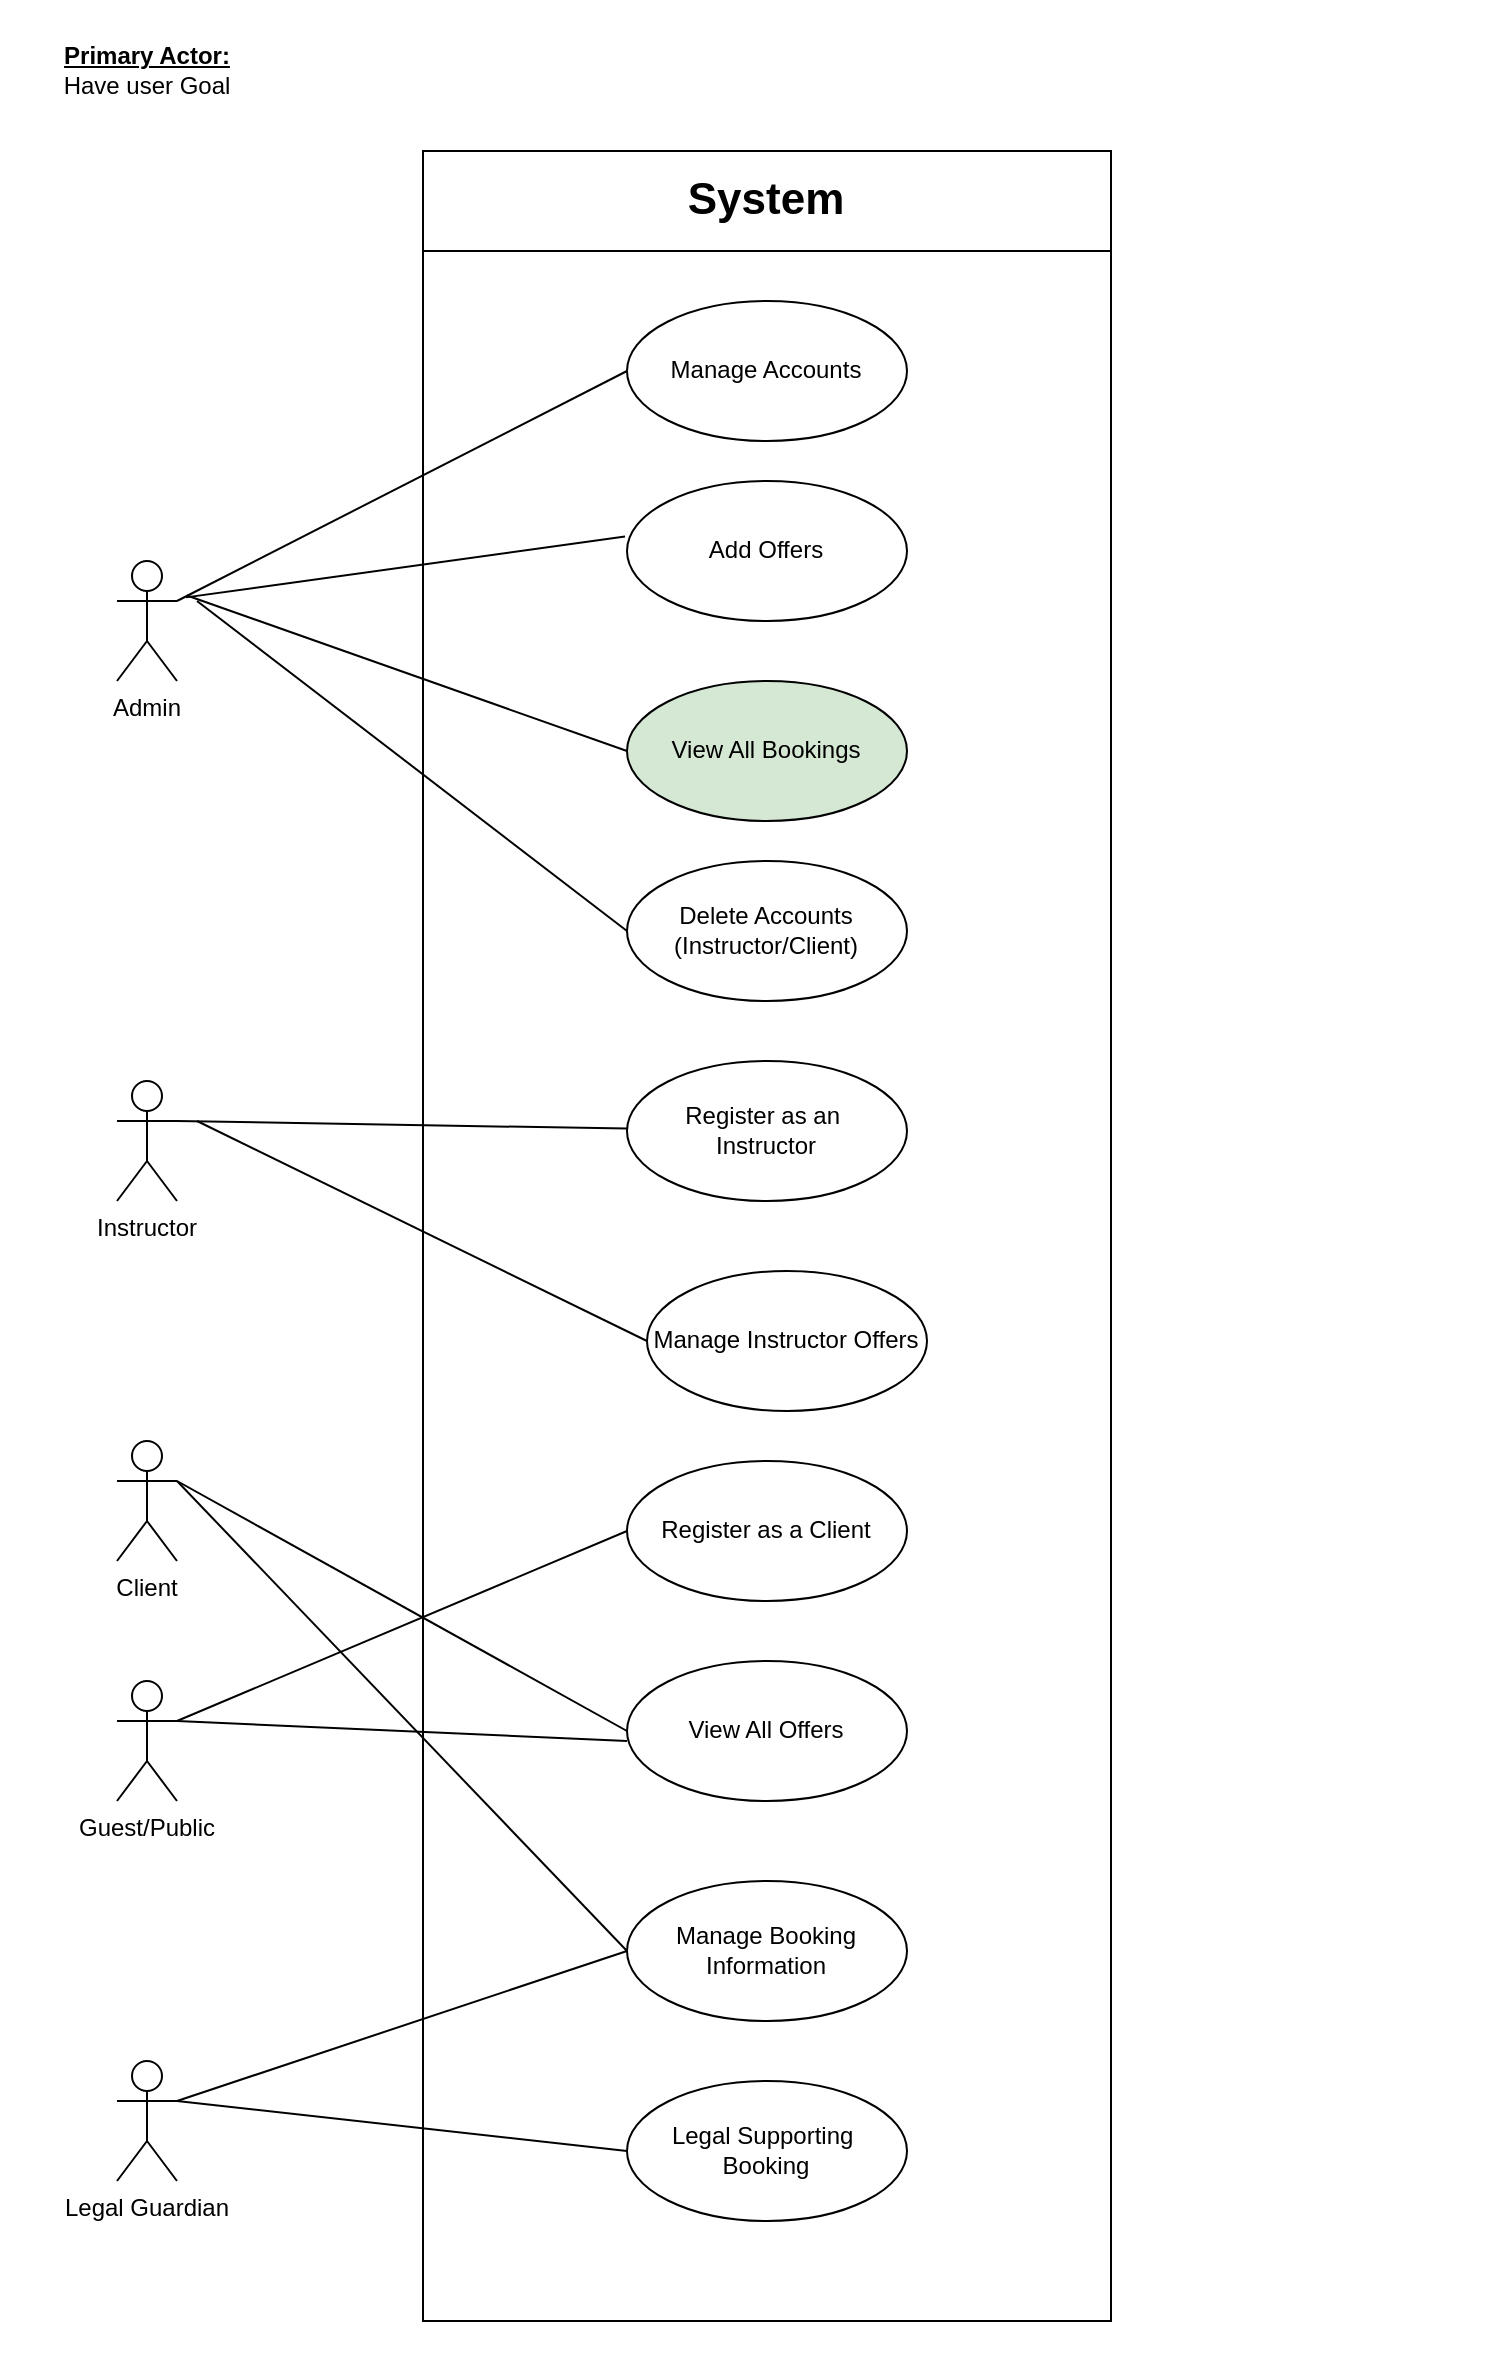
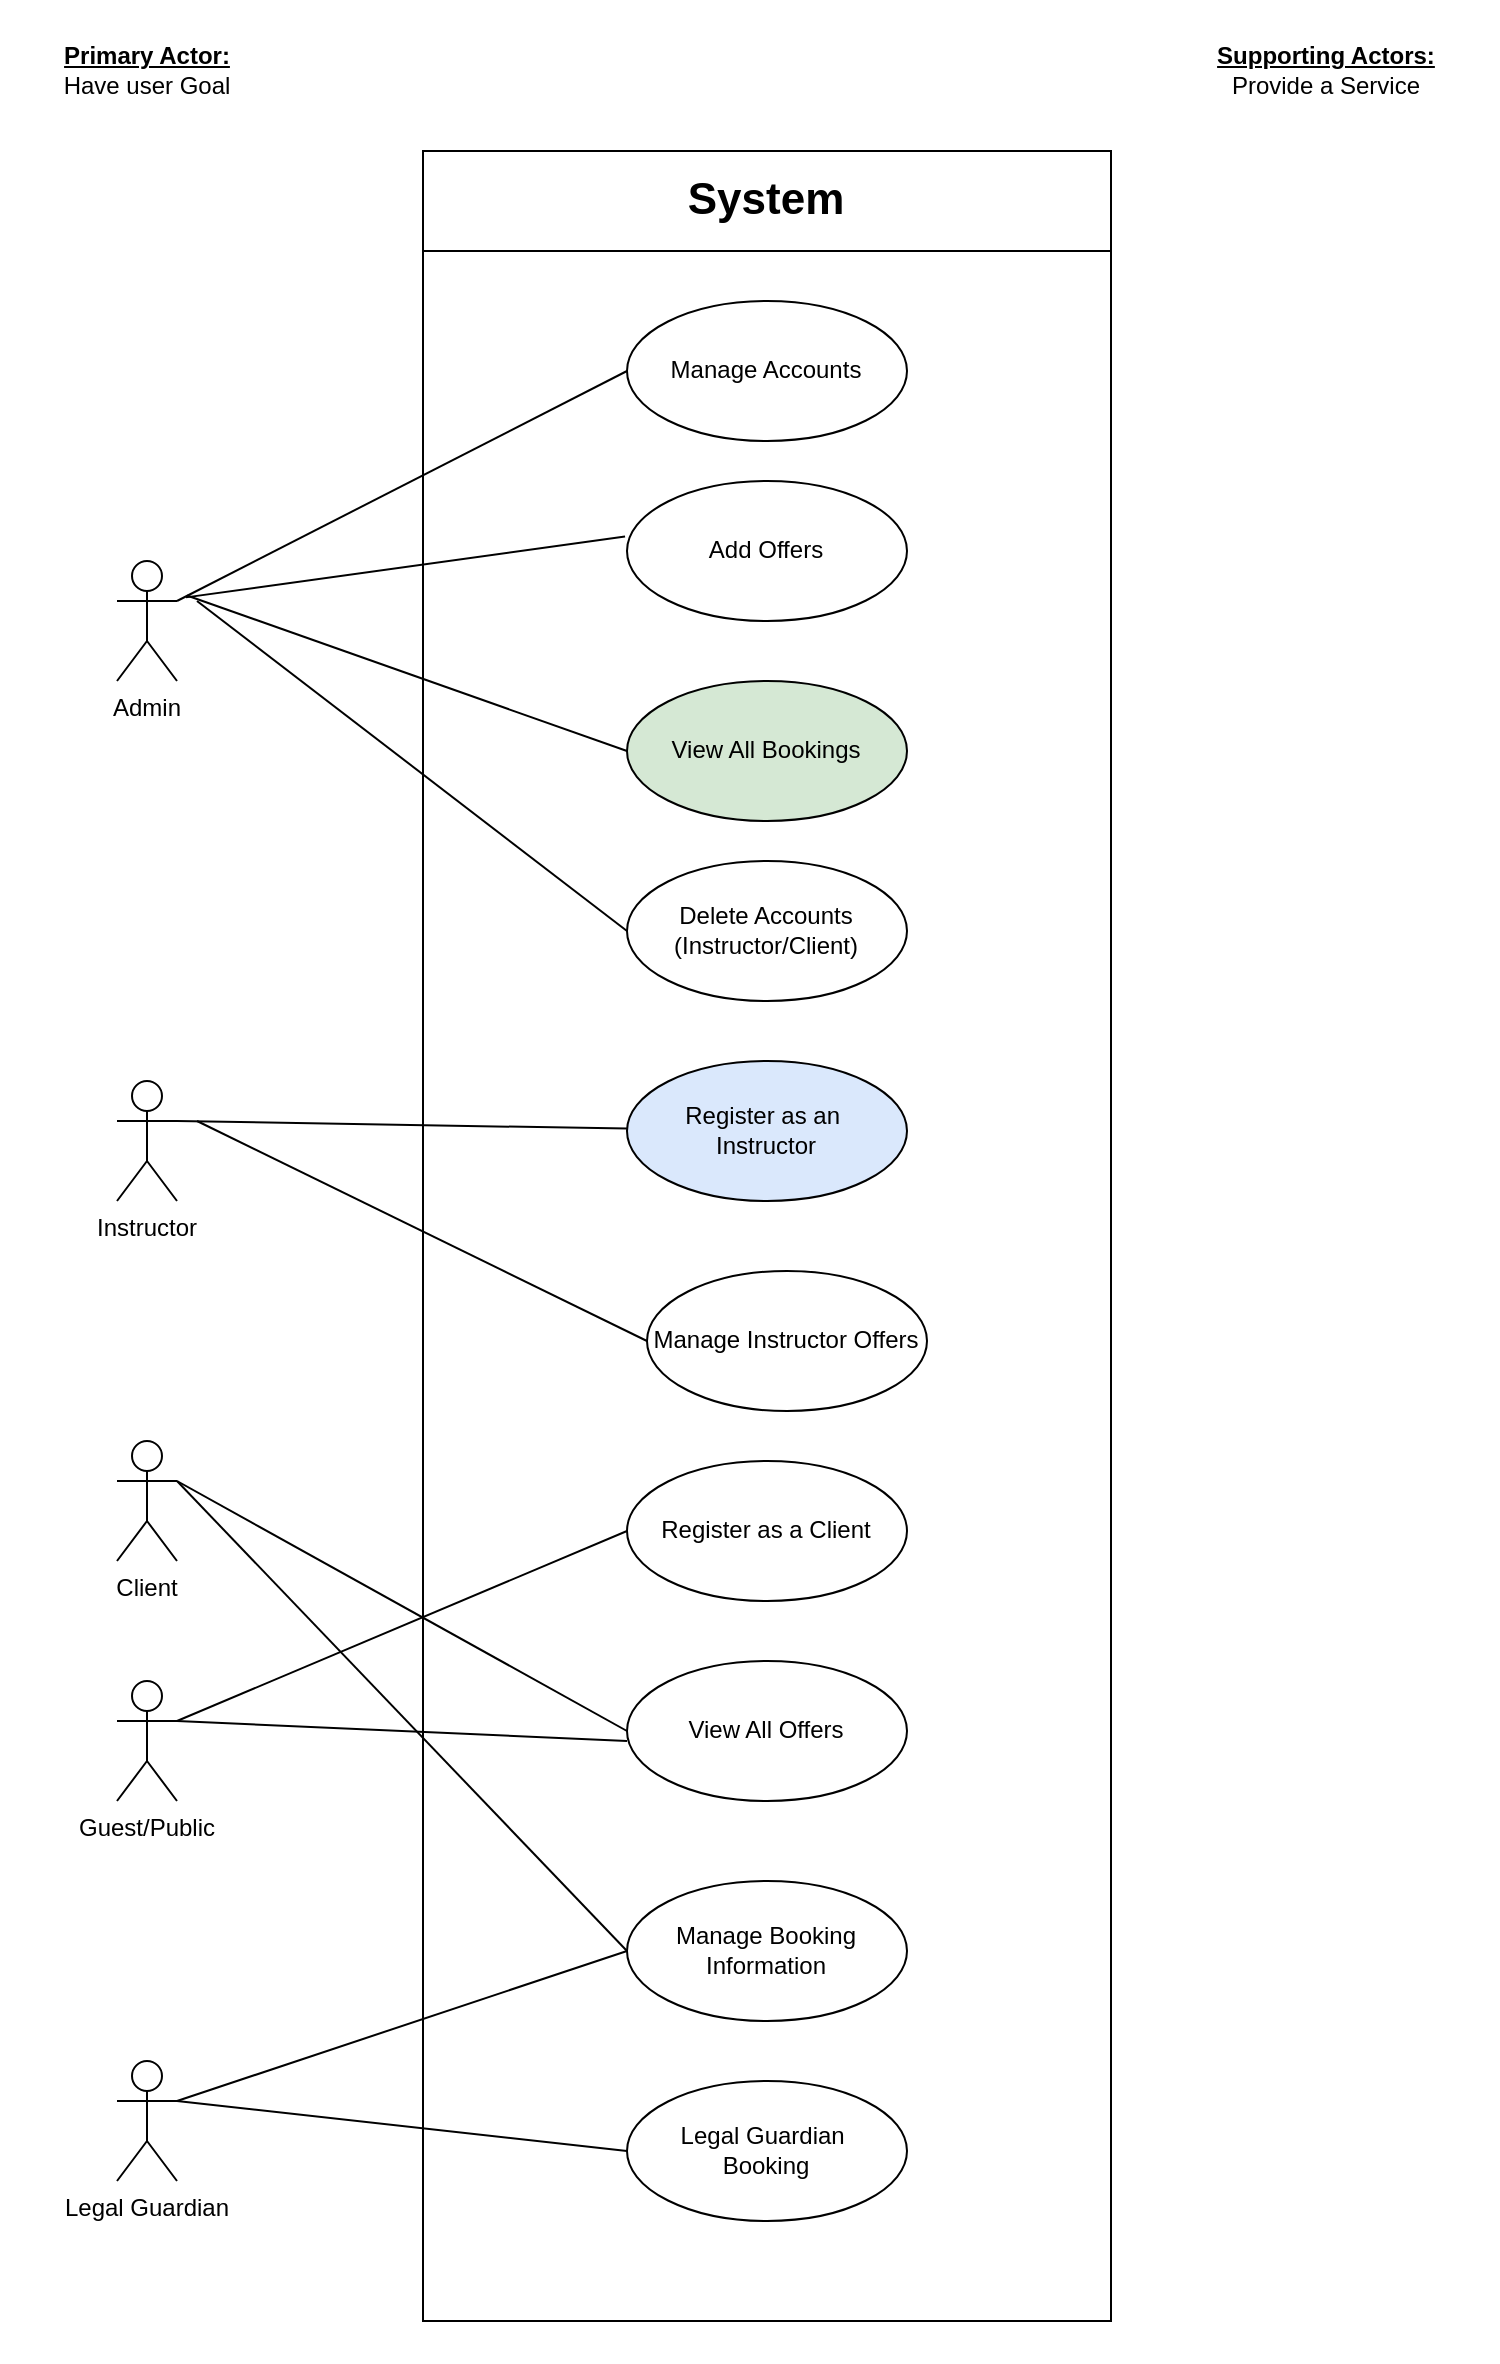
+ <mxCell id="31" value="&lt;u style=&quot;font-weight: bold;&quot;&gt;Supporting Actors: &lt;/u&gt;Provide a Service" style="text;html=1;align=center;verticalAlign=middle;whiteSpace=wrap;rounded=0;" vertex="1" parent="1"><mxGeometry x="598" y="20" width="130" height="30" as="geometry" /></mxCell>
- <mxCell id="8" value="Register as an&amp;nbsp;&lt;div&gt;Instructor&lt;/div&gt;" style="ellipse;whiteSpace=wrap;html=1;" vertex="1" parent="2"><mxGeometry x="102" y="455" width="140" height="70" as="geometry" /></mxCell>
+ <mxCell id="8" value="Register as an&amp;nbsp;&lt;div&gt;Instructor&lt;/div&gt;" style="ellipse;whiteSpace=wrap;html=1;fillColor=#dae8fc;" vertex="1" parent="2"><mxGeometry x="102" y="455" width="140" height="70" as="geometry" /></mxCell>
- <mxCell id="15" value="Legal Supporting&amp;nbsp;&lt;div&gt;Booking&lt;/div&gt;" style="ellipse;whiteSpace=wrap;html=1;" vertex="1" parent="2"><mxGeometry x="102" y="965" width="140" height="70" as="geometry" /></mxCell>
+ <mxCell id="15" value="Legal Guardian&amp;nbsp;&lt;div&gt;Booking&lt;/div&gt;" style="ellipse;whiteSpace=wrap;html=1;" vertex="1" parent="2"><mxGeometry x="102" y="965" width="140" height="70" as="geometry" /></mxCell>
